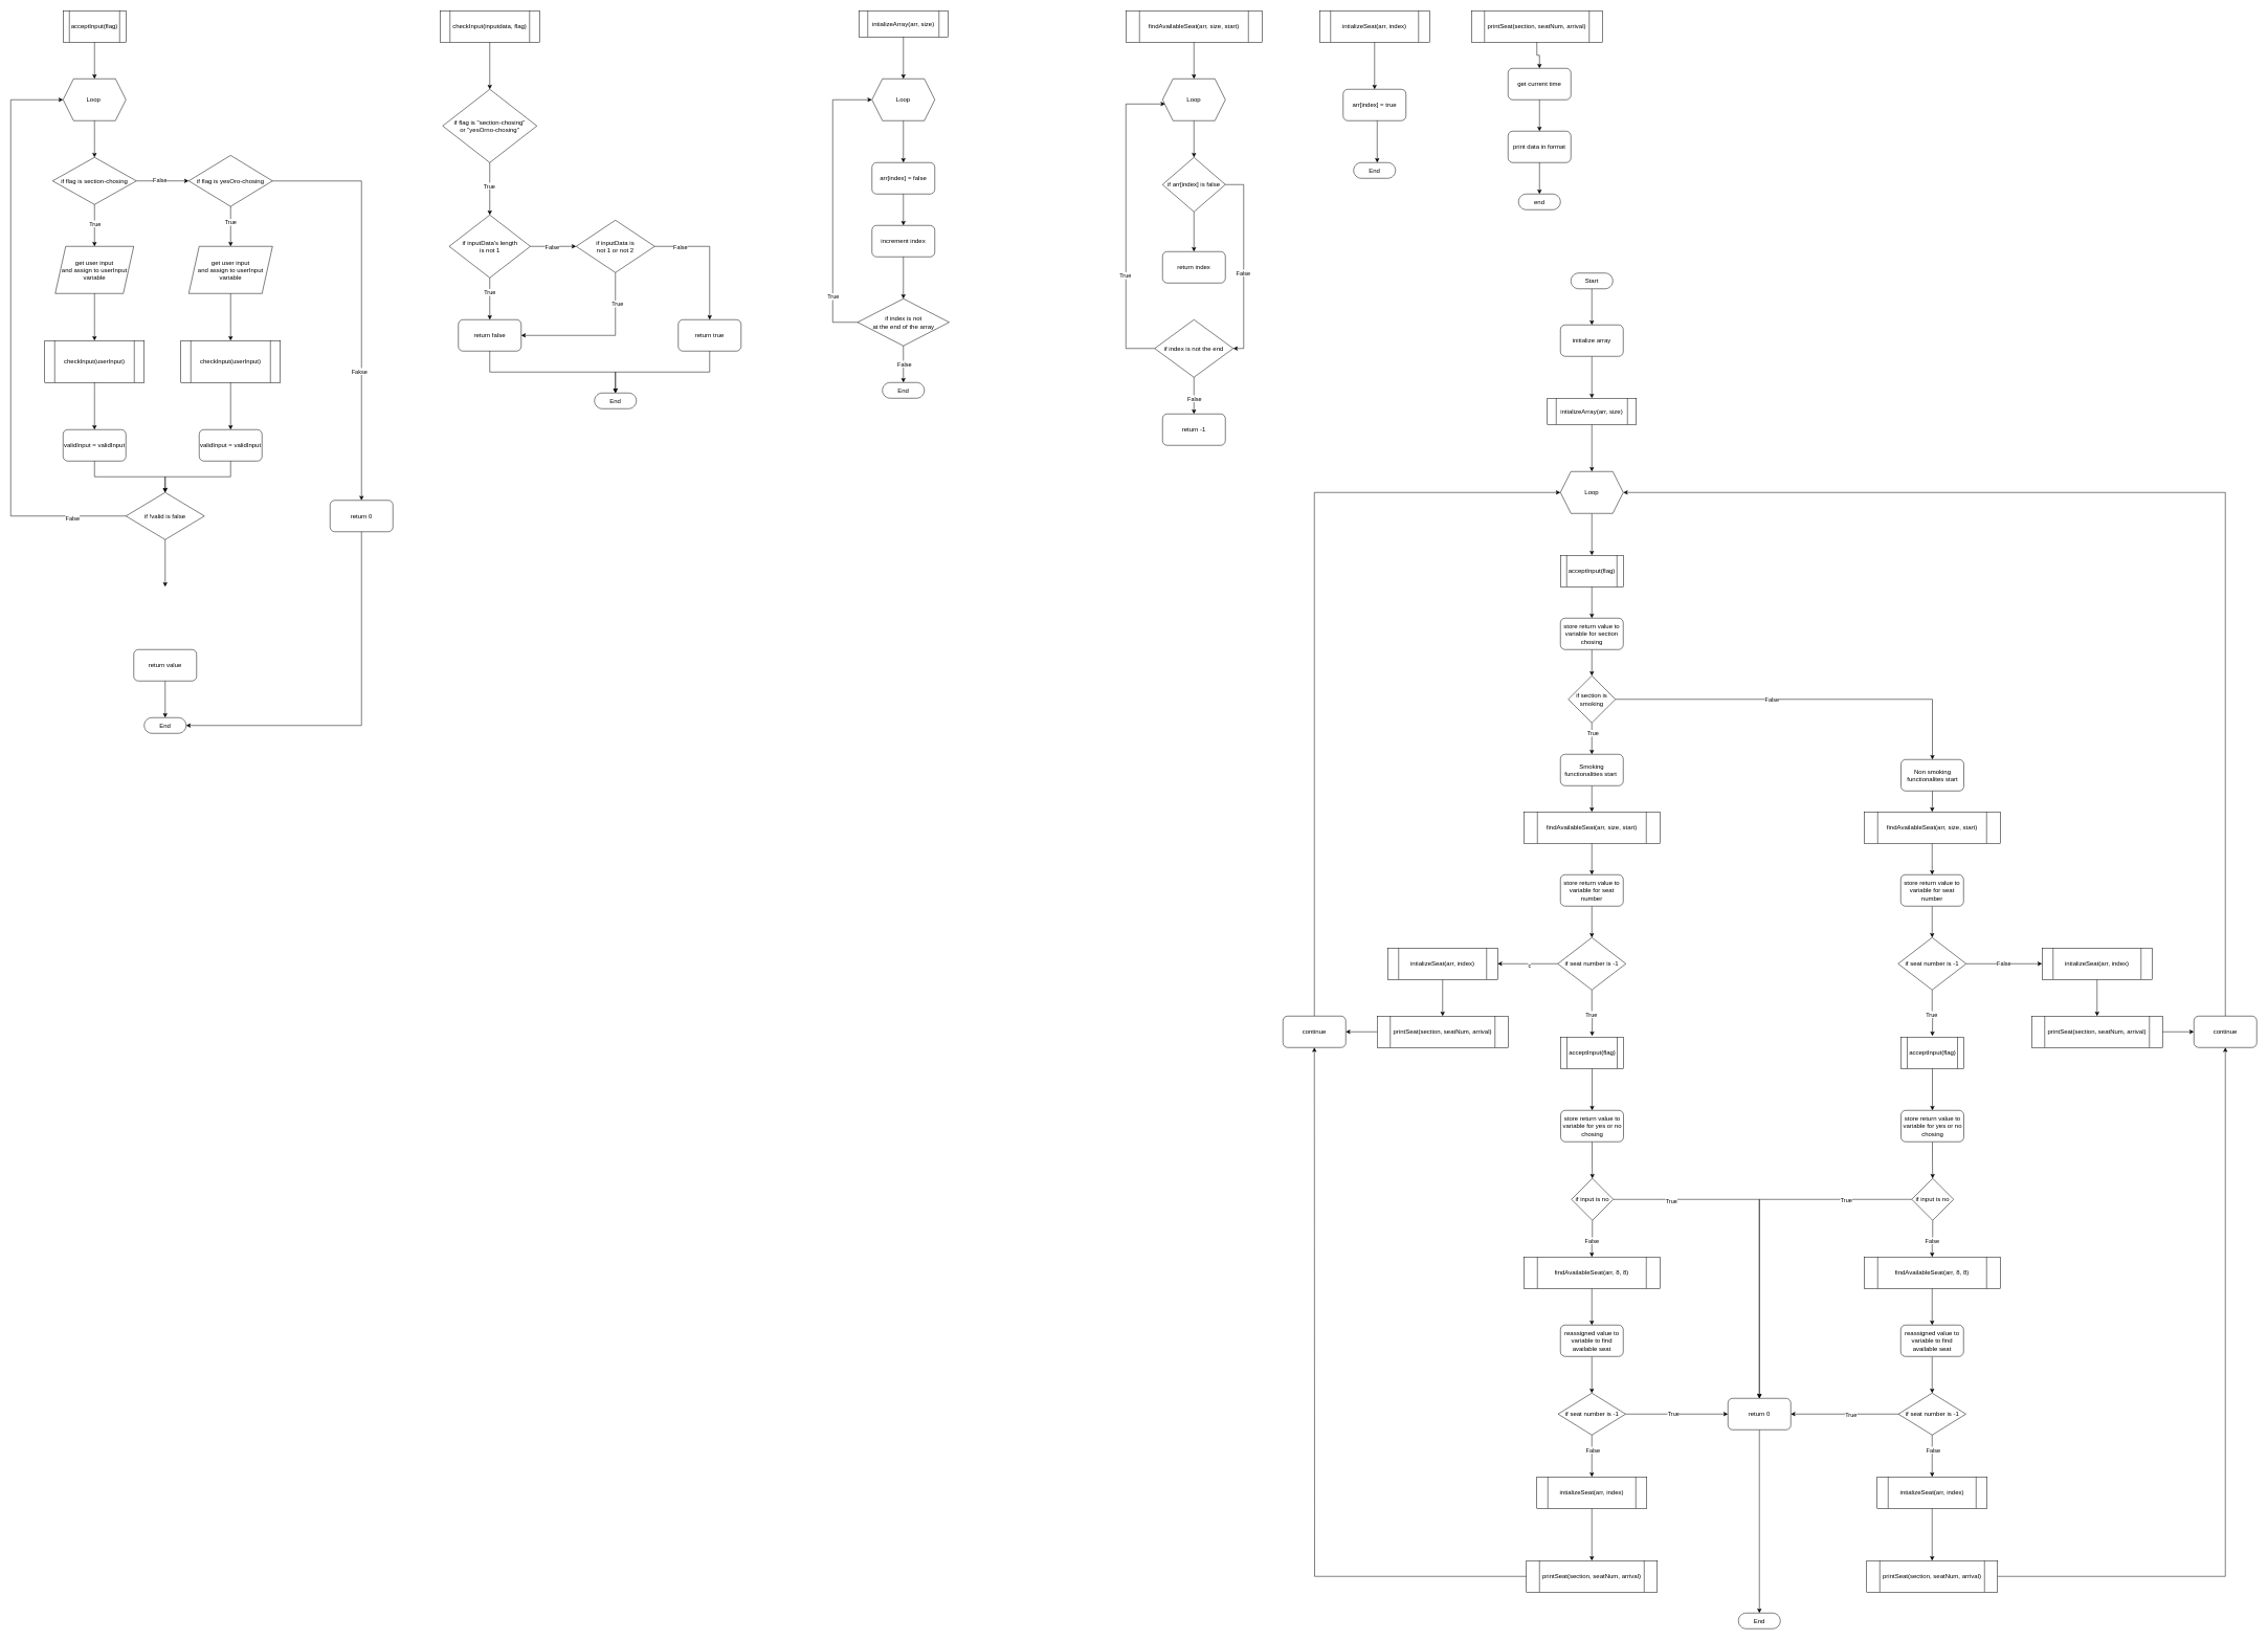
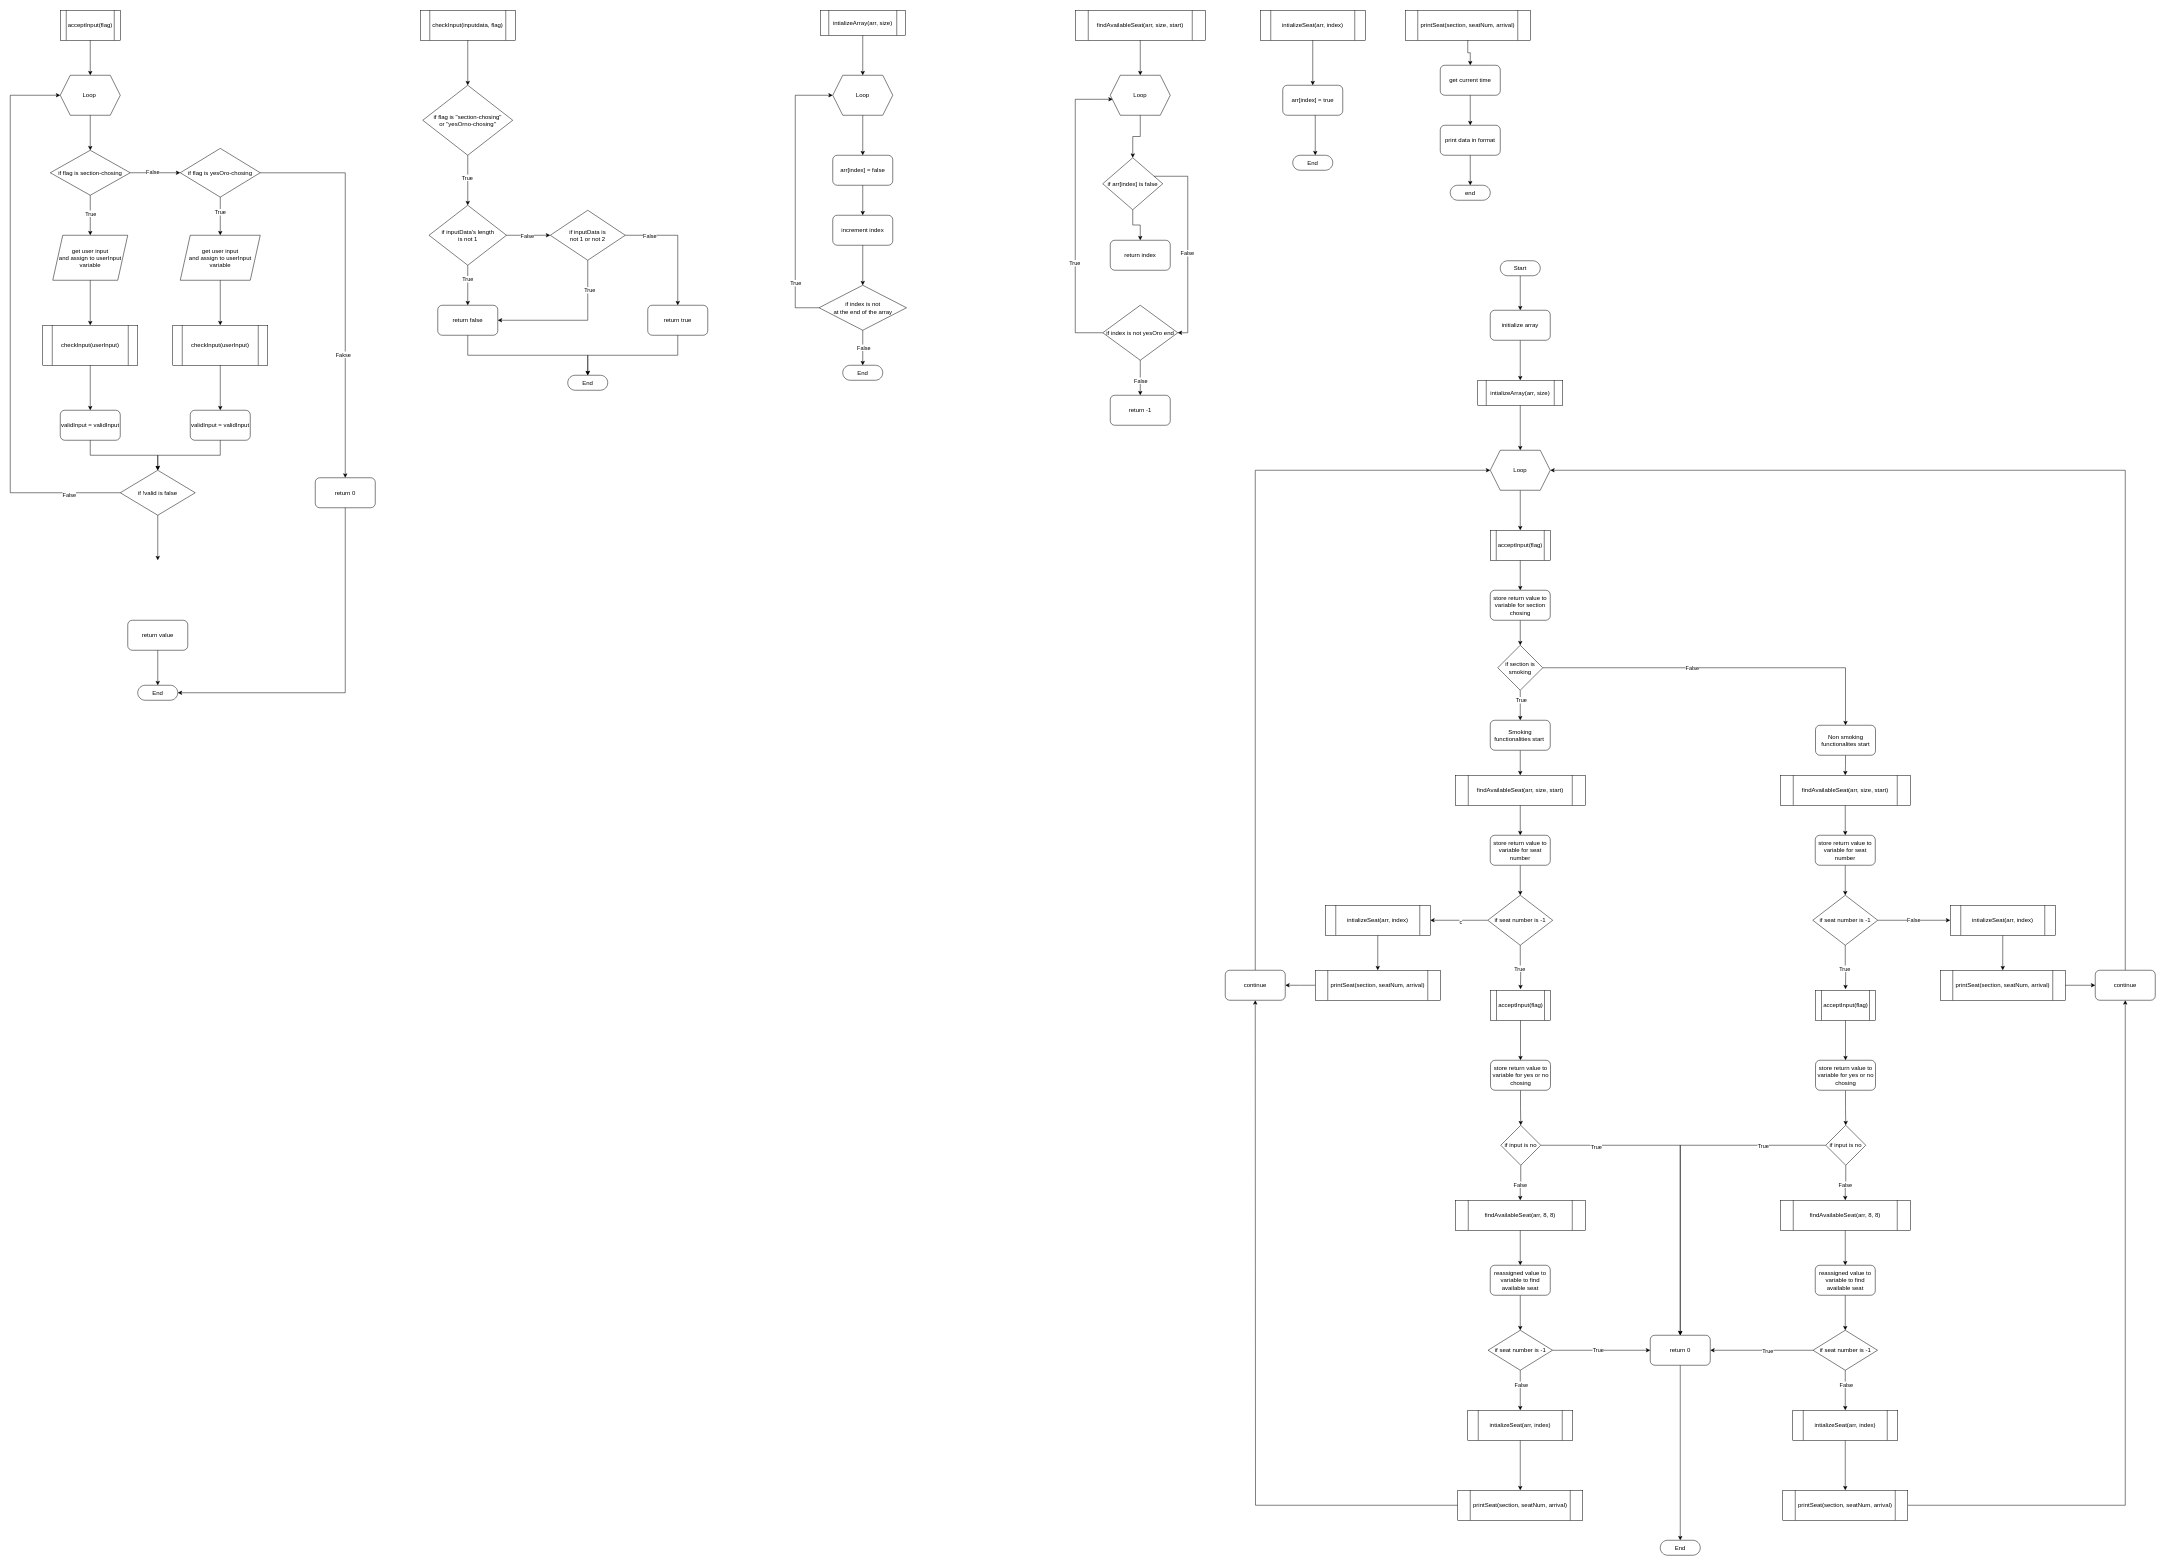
- <mxCell id="42" value="if arr[index] is false" style="rhombus;whiteSpace=wrap;html=1;" parent="38" vertex="1"><mxGeometry x="70" y="280" width="120" height="104" as="geometry" /></mxCell>
+ <mxCell id="42" value="if arr[index] is false" style="rhombus;whiteSpace=wrap;html=1;" parent="38" vertex="1"><mxGeometry x="55" y="295" width="120" height="104" as="geometry" /></mxCell>
- <mxCell id="46" value="if index is not the end" style="rhombus;whiteSpace=wrap;html=1;" parent="38" vertex="1"><mxGeometry x="55" y="590" width="150" height="110" as="geometry" /></mxCell>
+ <mxCell id="46" value="if index is not yesOro end" style="rhombus;whiteSpace=wrap;html=1;" parent="38" vertex="1"><mxGeometry x="55" y="590" width="150" height="110" as="geometry" /></mxCell>
